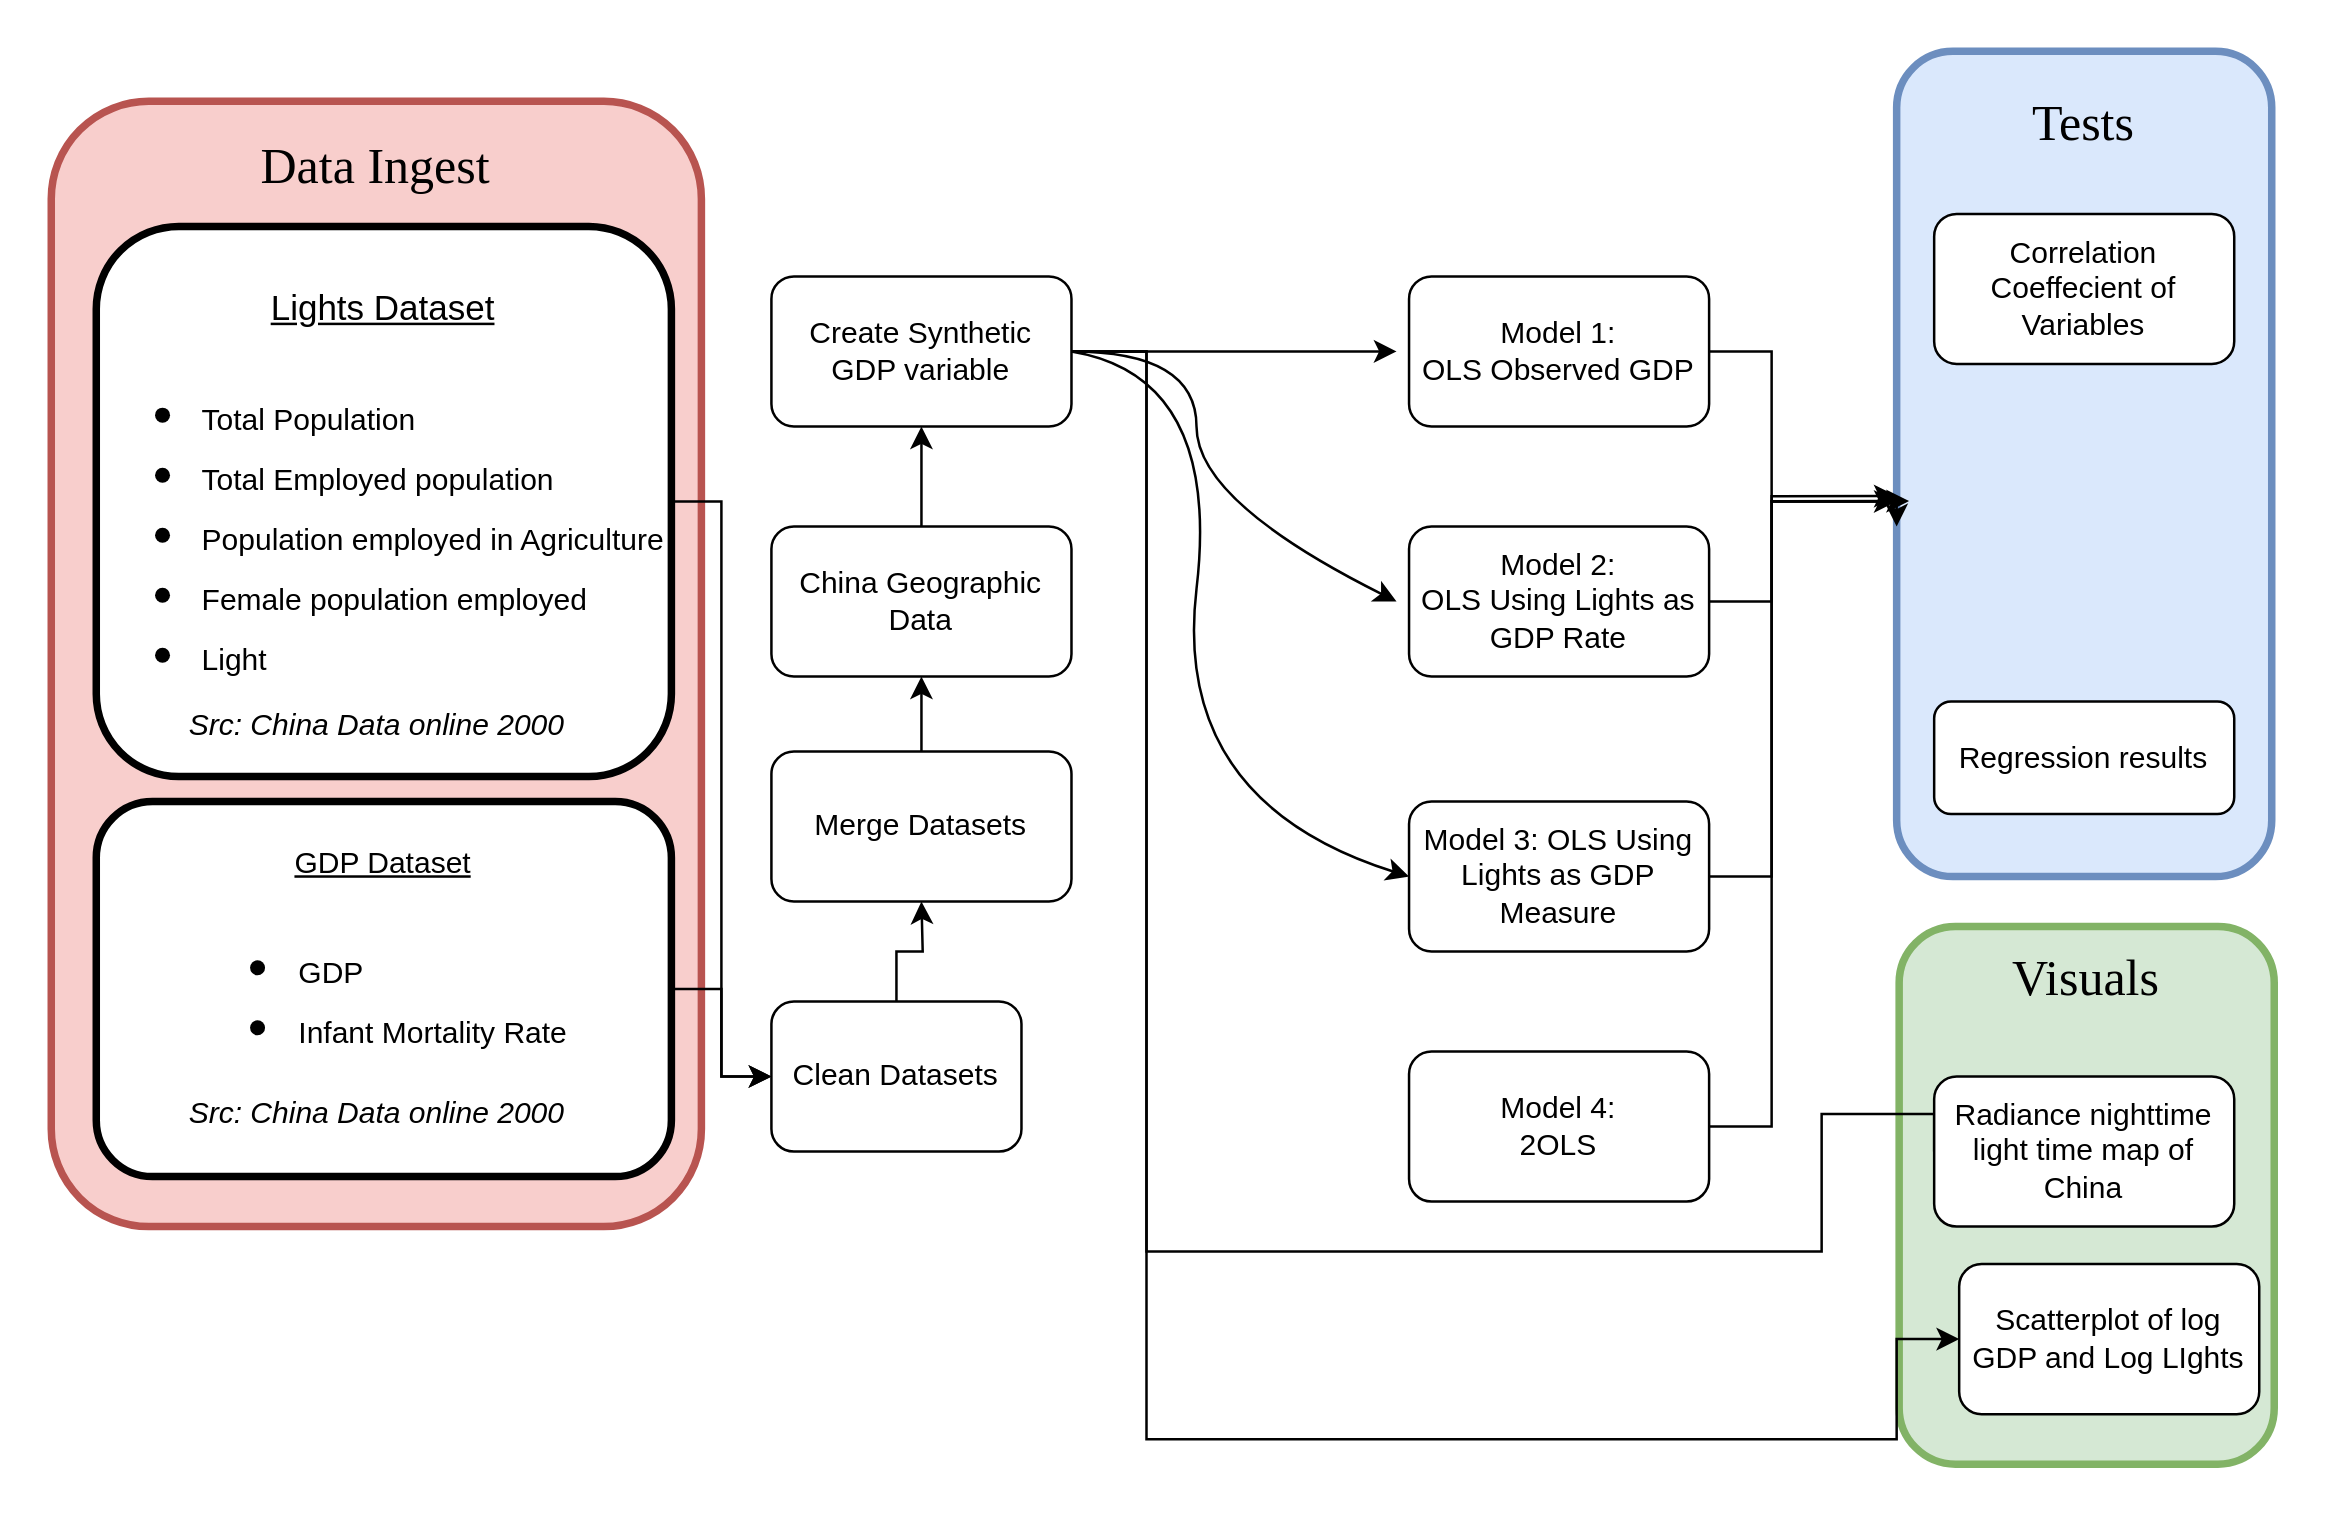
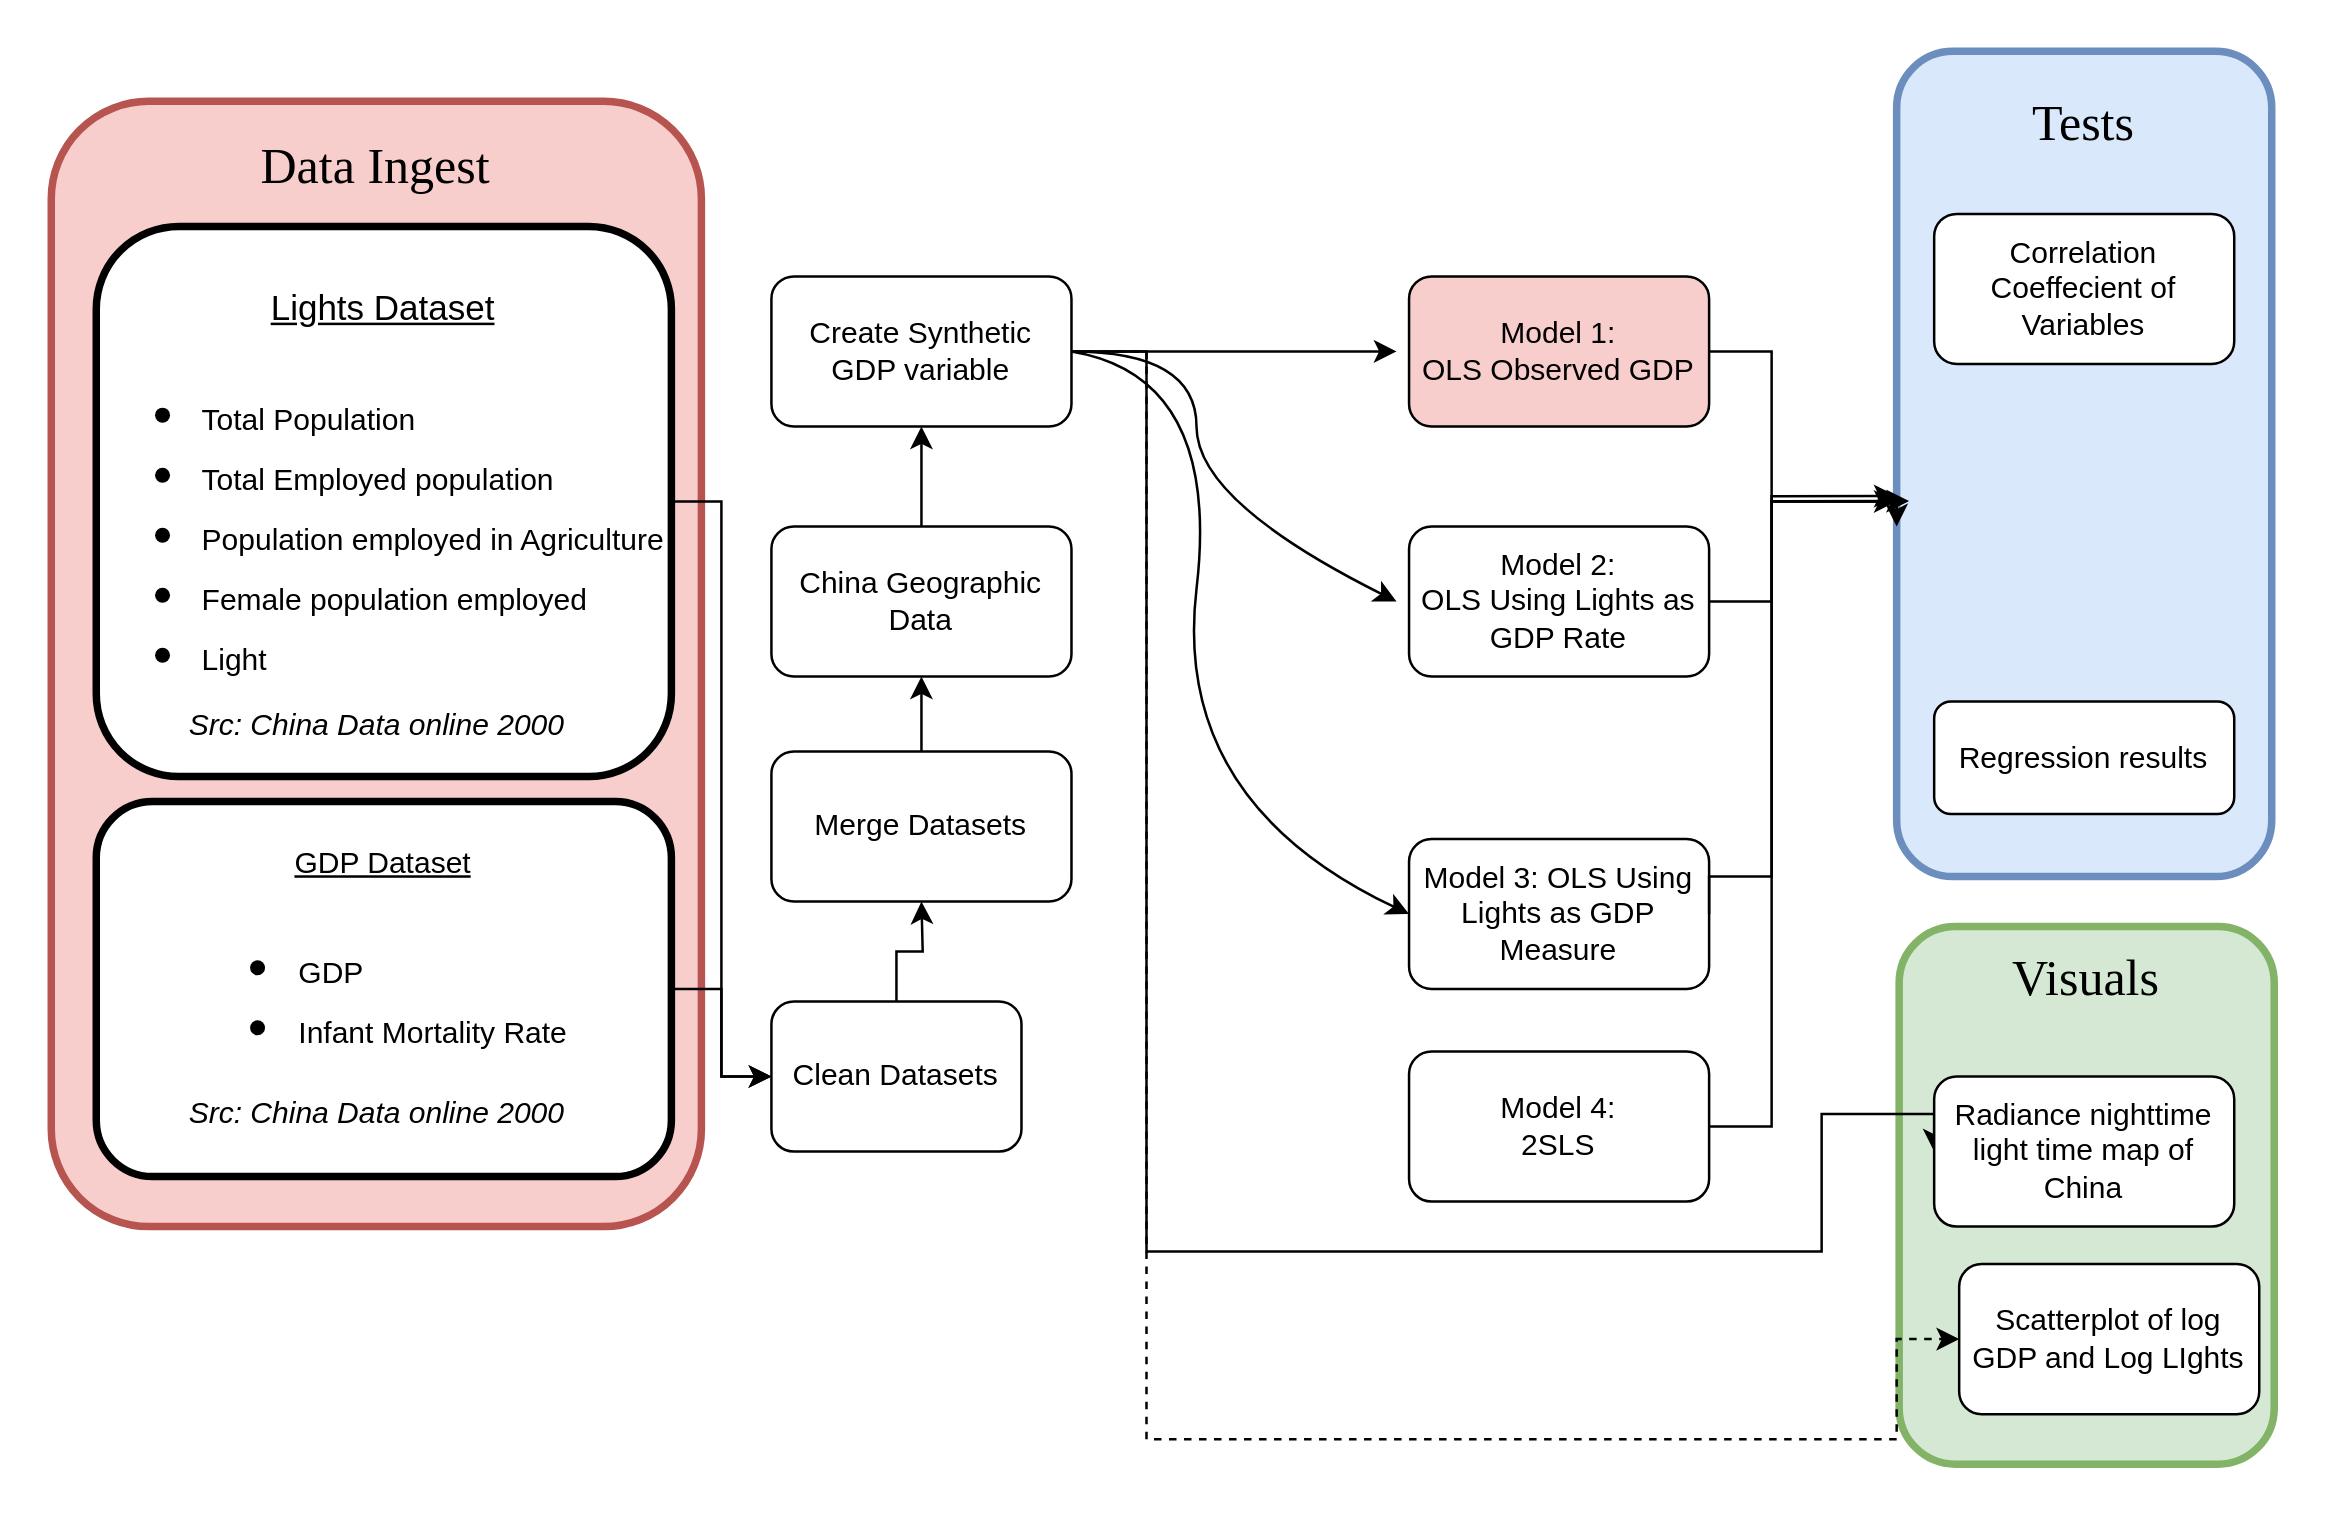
- <mxCell id="10" value="Model 1:&lt;br&gt;OLS Observed GDP" style="rounded=1;whiteSpace=wrap;html=1;" parent="1" vertex="1"><mxGeometry x="563" y="110" width="120" height="60" as="geometry" /></mxCell>
+ <mxCell id="10" value="Model 1:&lt;br&gt;OLS Observed GDP" style="rounded=1;whiteSpace=wrap;html=1;fillColor=#f8cecc;" parent="1" vertex="1"><mxGeometry x="563" y="110" width="120" height="60" as="geometry" /></mxCell>
- <mxCell id="13" value="Model 3: OLS Using Lights as GDP Measure" style="rounded=1;whiteSpace=wrap;html=1;" parent="1" vertex="1"><mxGeometry x="563" y="320" width="120" height="60" as="geometry" /></mxCell>
+ <mxCell id="13" value="Model 3: OLS Using Lights as GDP Measure" style="rounded=1;whiteSpace=wrap;html=1;" parent="1" vertex="1"><mxGeometry x="563" y="335" width="120" height="60" as="geometry" /></mxCell>
- <mxCell id="15" value="Model 4:&lt;br&gt;2OLS" style="rounded=1;whiteSpace=wrap;html=1;" parent="1" vertex="1"><mxGeometry x="563" y="420" width="120" height="60" as="geometry" /></mxCell>
+ <mxCell id="15" value="Model 4:&lt;br&gt;2SLS" style="rounded=1;whiteSpace=wrap;html=1;" parent="1" vertex="1"><mxGeometry x="563" y="420" width="120" height="60" as="geometry" /></mxCell>
- <mxCell id="6" style="edgeStyle=orthogonalEdgeStyle;rounded=0;orthogonalLoop=1;jettySize=auto;html=1;exitX=1;exitY=0.5;exitDx=0;exitDy=0;entryX=0;entryY=0.5;entryDx=0;entryDy=0;fontFamily=Georgia;fontSize=20;endArrow=none;" parent="1" source="31" target="18" edge="1"><mxGeometry relative="1" as="geometry"><Array as="points"><mxPoint x="458" y="140" /><mxPoint x="458" y="500" /><mxPoint x="728" y="500" /><mxPoint x="728" y="445" /></Array></mxGeometry></mxCell>
+ <mxCell id="6" style="edgeStyle=orthogonalEdgeStyle;rounded=0;orthogonalLoop=1;jettySize=auto;html=1;exitX=1;exitY=0.5;exitDx=0;exitDy=0;entryX=0;entryY=0.5;entryDx=0;entryDy=0;fontFamily=Georgia;fontSize=20;" parent="1" source="31" target="18" edge="1"><mxGeometry relative="1" as="geometry"><Array as="points"><mxPoint x="458" y="140" /><mxPoint x="458" y="500" /><mxPoint x="728" y="500" /><mxPoint x="728" y="445" /></Array></mxGeometry></mxCell>
- <mxCell id="5" style="edgeStyle=orthogonalEdgeStyle;rounded=0;orthogonalLoop=1;jettySize=auto;html=1;exitX=1;exitY=0.5;exitDx=0;exitDy=0;entryX=0;entryY=0.5;entryDx=0;entryDy=0;fontFamily=Georgia;fontSize=20;" parent="1" source="31" target="17" edge="1"><mxGeometry relative="1" as="geometry"><Array as="points"><mxPoint x="458" y="140" /><mxPoint x="458" y="575" /><mxPoint x="758" y="575" /><mxPoint x="758" y="535" /></Array></mxGeometry></mxCell>
+ <mxCell id="5" style="edgeStyle=orthogonalEdgeStyle;rounded=0;orthogonalLoop=1;jettySize=auto;html=1;exitX=1;exitY=0.5;exitDx=0;exitDy=0;entryX=0;entryY=0.5;entryDx=0;entryDy=0;fontFamily=Georgia;fontSize=20;dashed=1;" parent="1" source="31" target="17" edge="1"><mxGeometry relative="1" as="geometry"><Array as="points"><mxPoint x="458" y="140" /><mxPoint x="458" y="575" /><mxPoint x="758" y="575" /><mxPoint x="758" y="535" /></Array></mxGeometry></mxCell>
